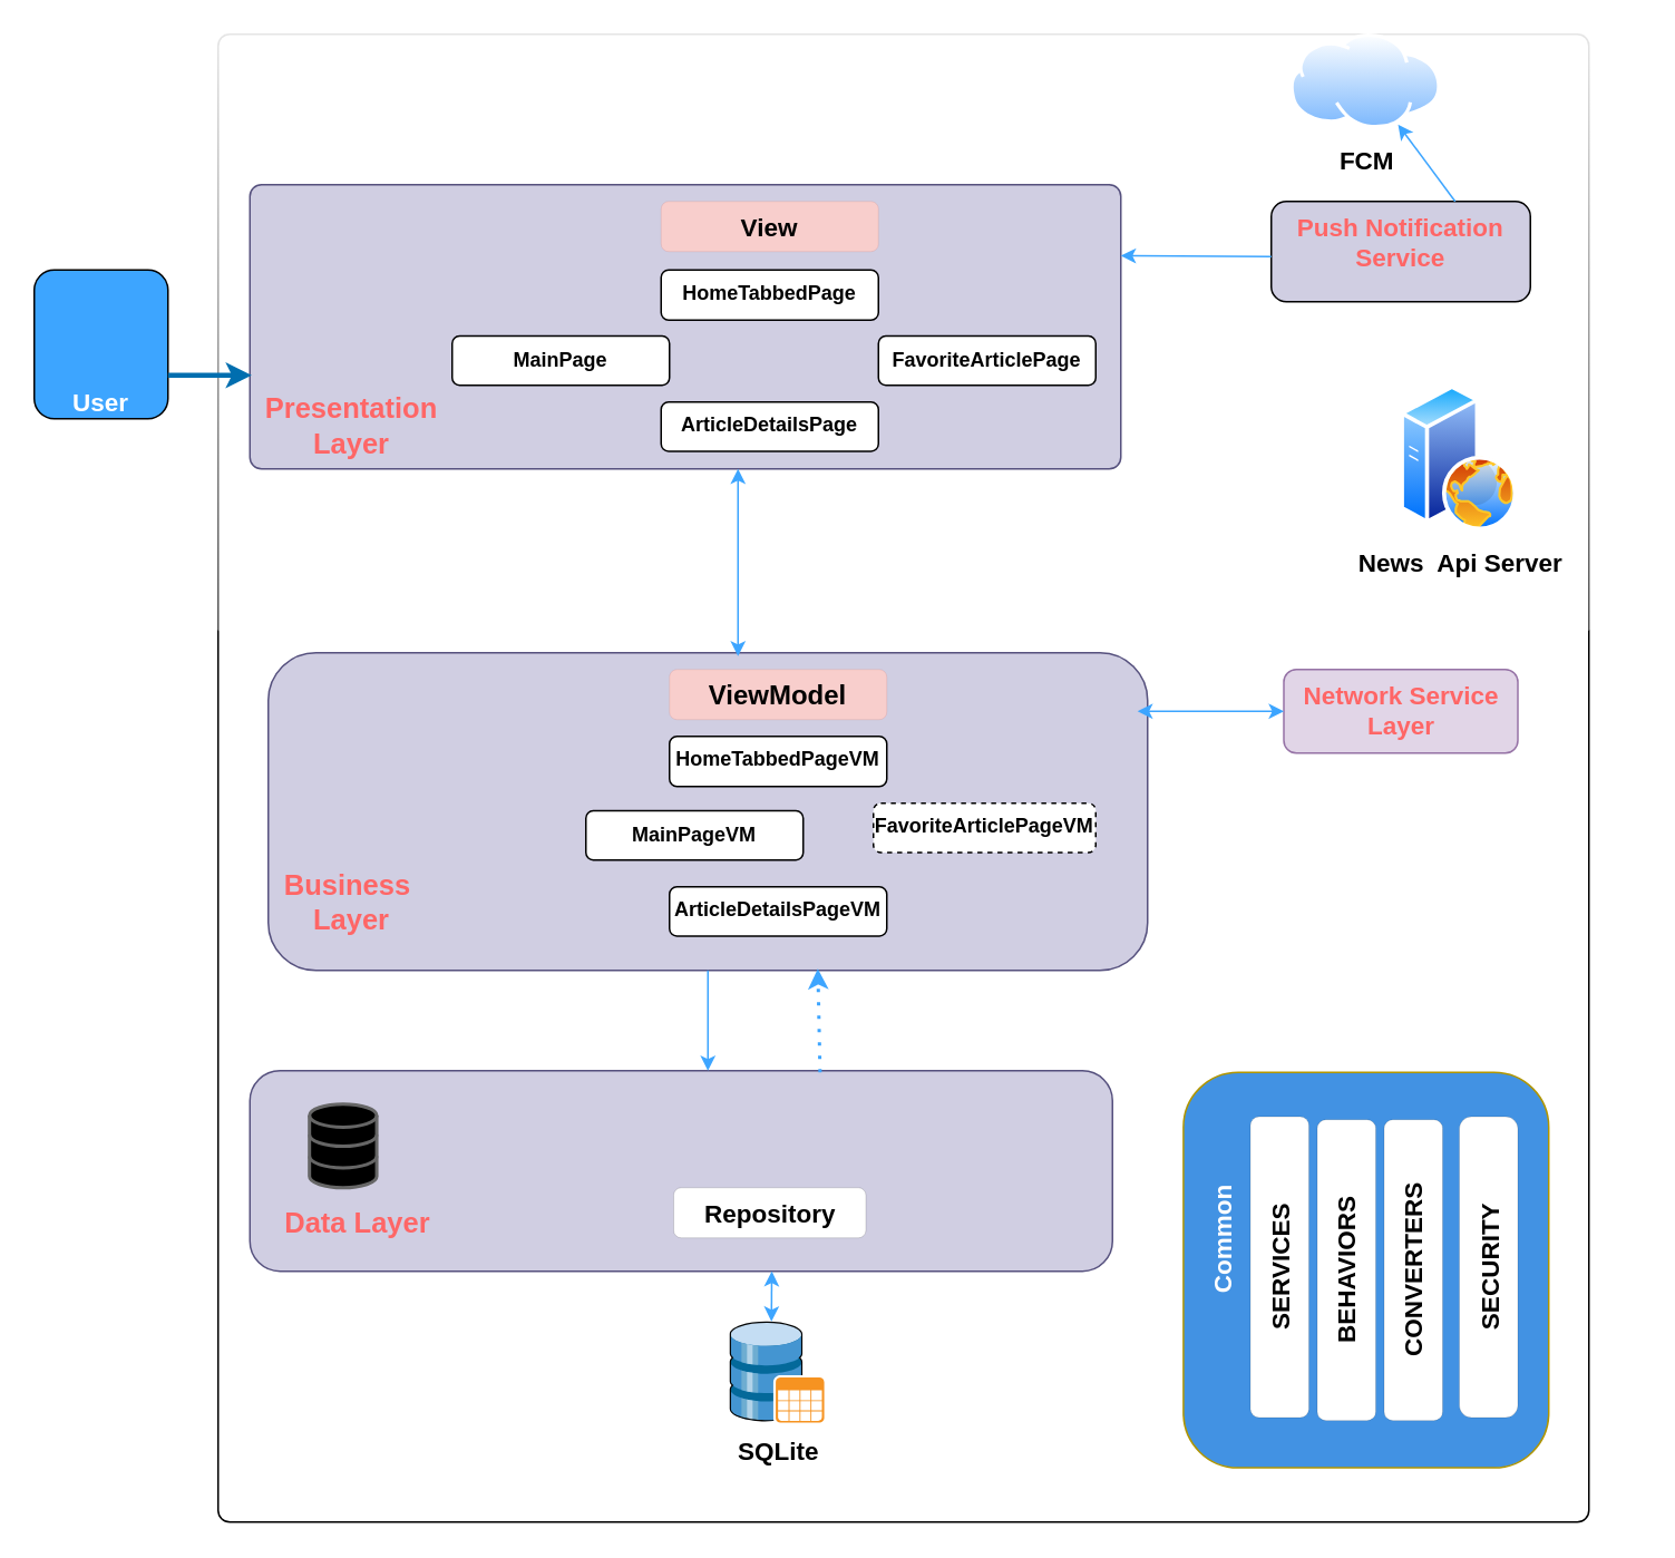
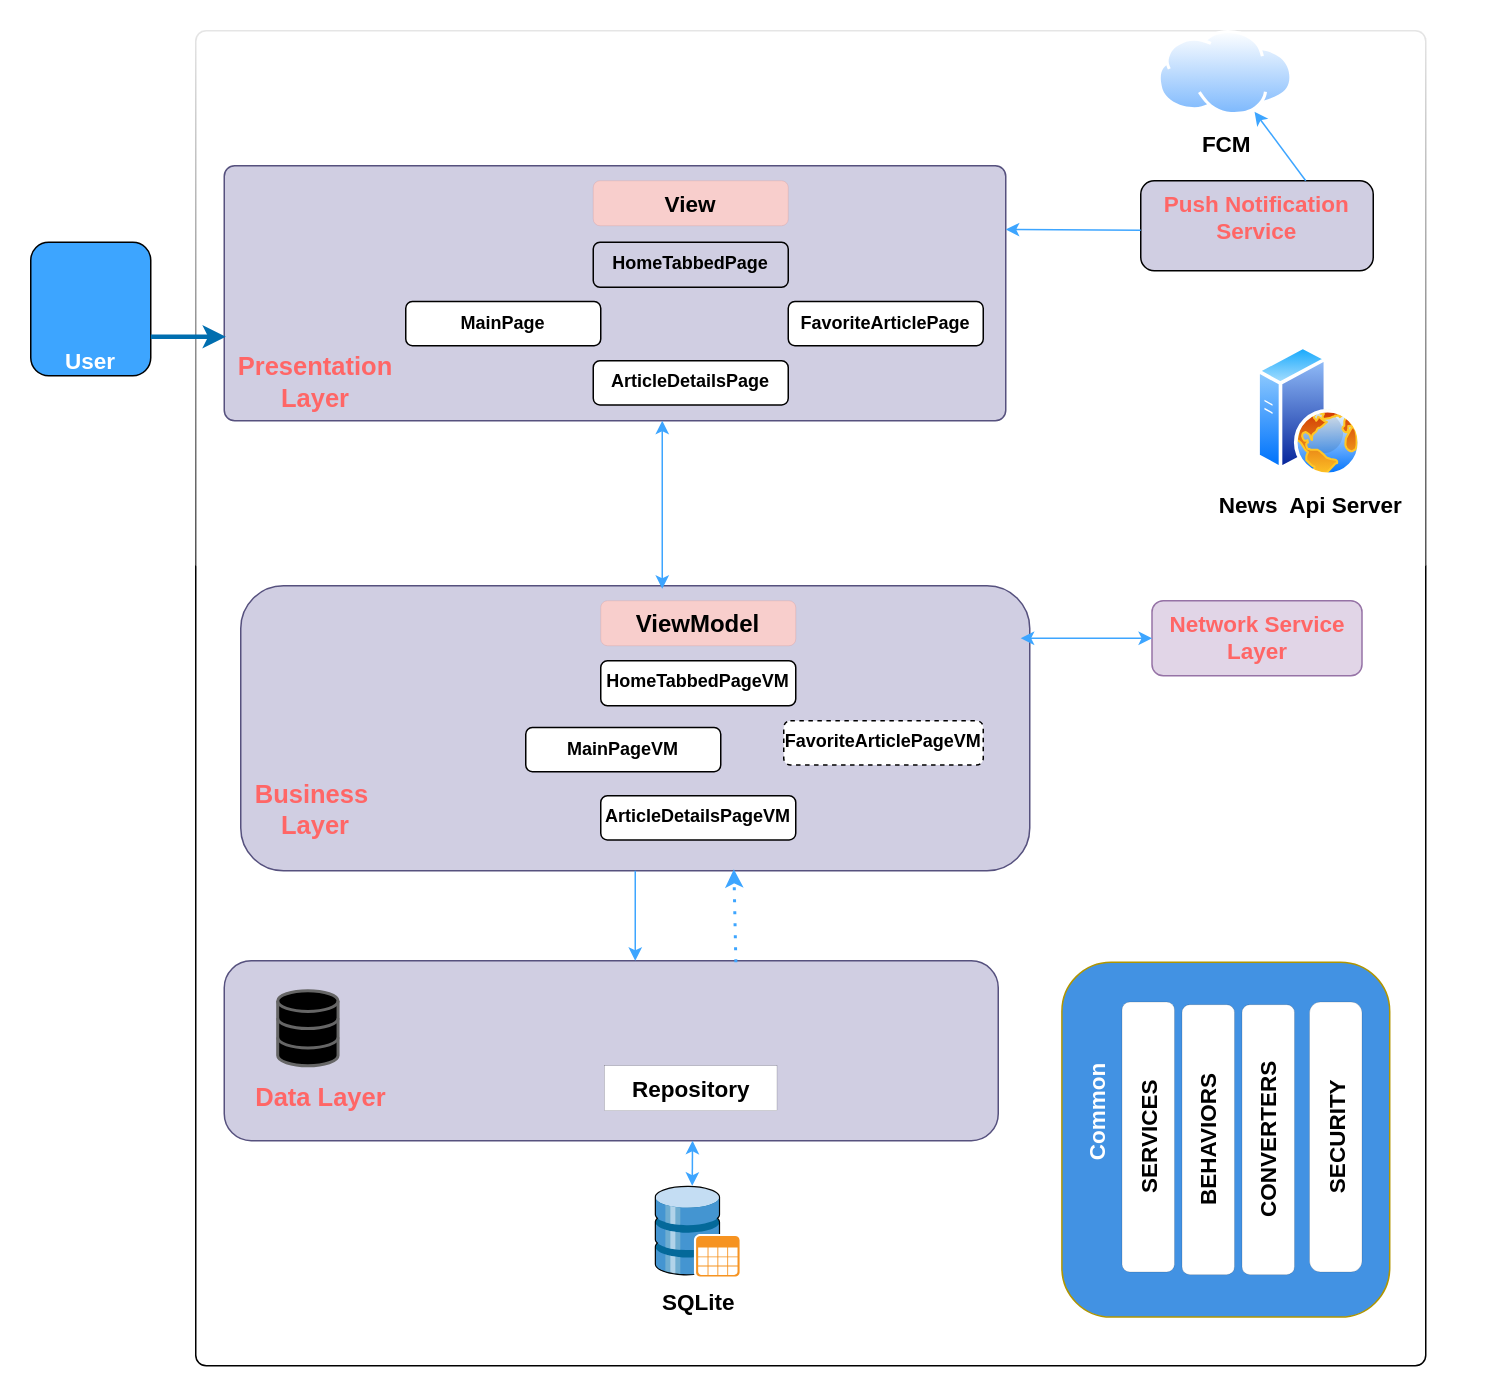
- <mxCell id="25" value="&lt;font style=&quot;font-size: 12px&quot;&gt;&lt;b&gt;HomeTabbedPage&lt;/b&gt;&lt;/font&gt;" style="rounded=1;whiteSpace=wrap;html=1;shadow=0;glass=0;labelBackgroundColor=none;sketch=0;strokeWidth=1;verticalAlign=top;" vertex="1" parent="1"><mxGeometry x="395" y="161" width="130" height="30" as="geometry" /></mxCell>
+ <mxCell id="25" value="&lt;font style=&quot;font-size: 12px&quot;&gt;&lt;b&gt;HomeTabbedPage&lt;/b&gt;&lt;/font&gt;" style="rounded=1;whiteSpace=wrap;html=1;shadow=0;glass=0;labelBackgroundColor=none;sketch=0;strokeWidth=1;verticalAlign=top;fillColor=#d0cee2;" vertex="1" parent="1"><mxGeometry x="395" y="161" width="130" height="30" as="geometry" /></mxCell>
- <mxCell id="13" value="&lt;b&gt;&lt;font style=&quot;font-size: 15px&quot;&gt;Repository&lt;/font&gt;&lt;/b&gt;" style="rounded=1;whiteSpace=wrap;html=1;strokeWidth=0;" vertex="1" parent="1"><mxGeometry x="402.5" y="710" width="115" height="30" as="geometry" /></mxCell>
+ <mxCell id="13" value="&lt;b&gt;&lt;font style=&quot;font-size: 15px&quot;&gt;Repository&lt;/font&gt;&lt;/b&gt;" style="whiteSpace=wrap;html=1;strokeWidth=0;rounded=0;" vertex="1" parent="1"><mxGeometry x="402.5" y="710" width="115" height="30" as="geometry" /></mxCell>
